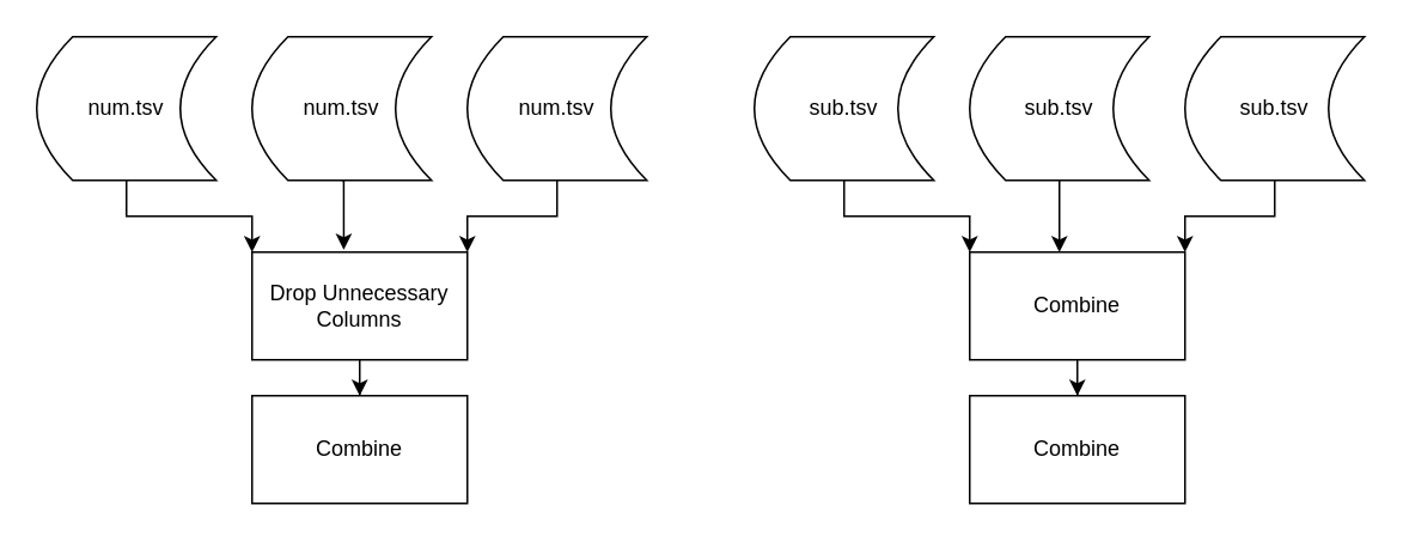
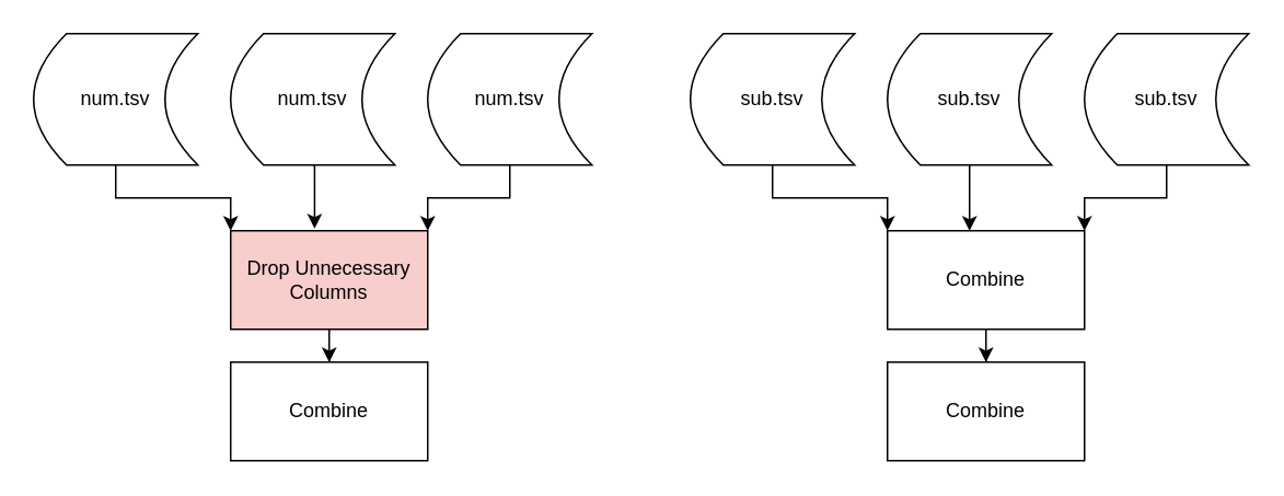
- <mxCell id="14" value="Drop Unnecessary Columns" style="rounded=0;whiteSpace=wrap;html=1;" vertex="1" parent="1"><mxGeometry x="140" y="140" width="120" height="60" as="geometry" /></mxCell>
+ <mxCell id="14" value="Drop Unnecessary Columns" style="rounded=0;whiteSpace=wrap;html=1;fillColor=#f8cecc;" vertex="1" parent="1"><mxGeometry x="140" y="140" width="120" height="60" as="geometry" /></mxCell>
